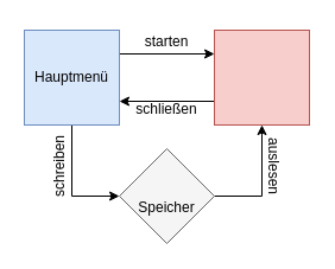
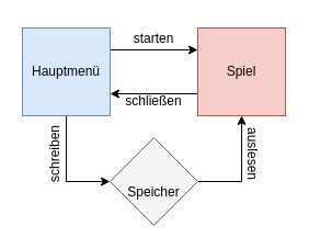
+ <mxCell id="10" value="Spiel" style="text;html=1;strokeColor=none;fillColor=none;align=center;verticalAlign=middle;whiteSpace=wrap;rounded=0;" parent="1" vertex="1"><mxGeometry x="190" y="50" width="60" height="30" as="geometry" /></mxCell>
